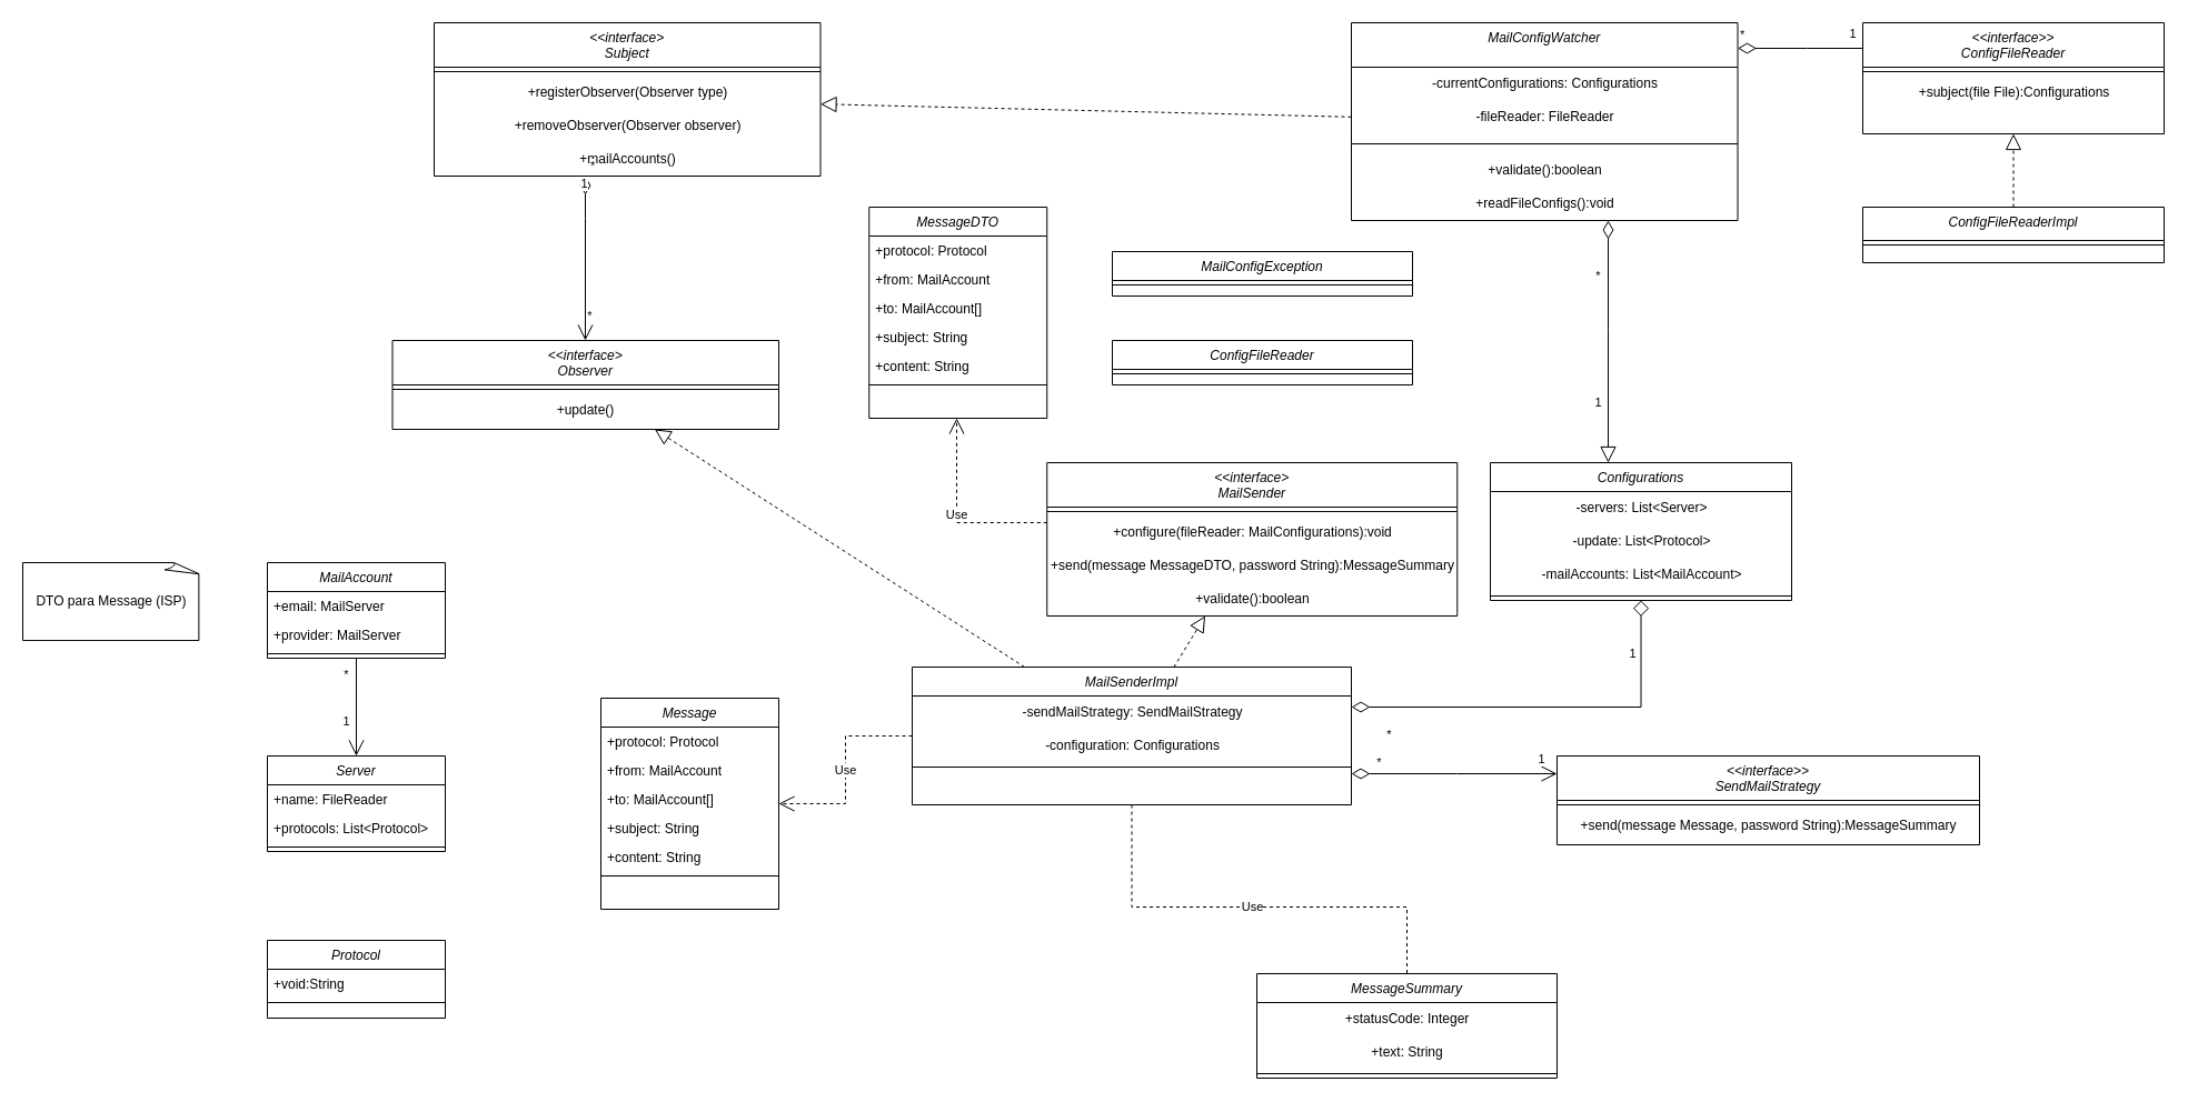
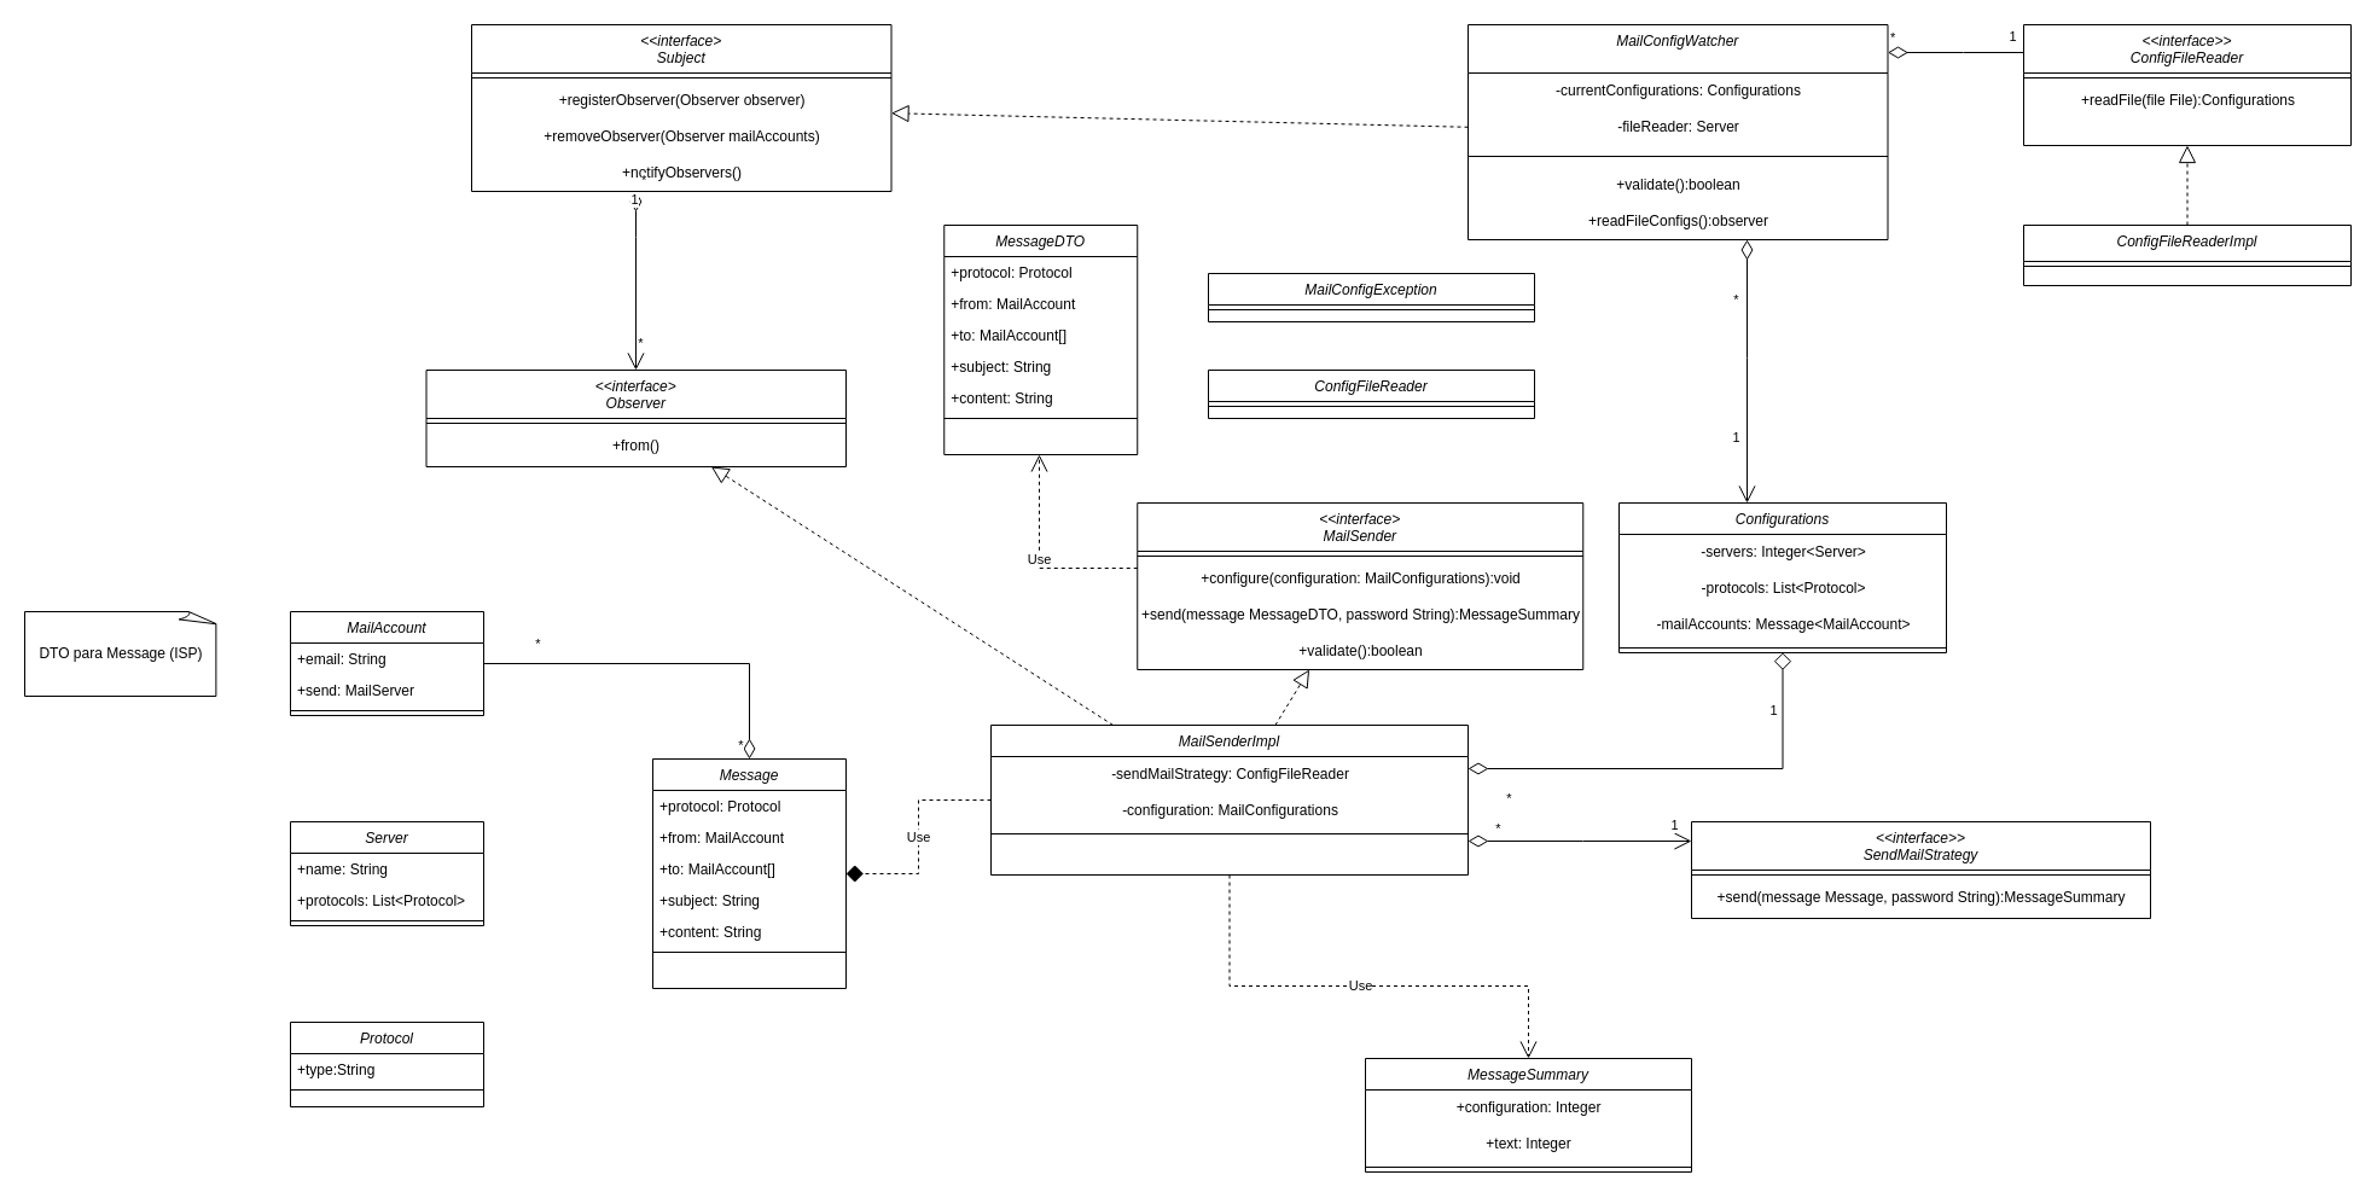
- <mxCell id="68" value="+registerObserver(Observer type)" style="text;html=1;align=center;verticalAlign=middle;resizable=0;points=[];autosize=1;strokeColor=none;fillColor=none;" parent="66" vertex="1"><mxGeometry y="48" width="347.5" height="30" as="geometry" /></mxCell>
+ <mxCell id="68" value="+registerObserver(Observer observer)" style="text;html=1;align=center;verticalAlign=middle;resizable=0;points=[];autosize=1;strokeColor=none;fillColor=none;" parent="66" vertex="1"><mxGeometry y="48" width="347.5" height="30" as="geometry" /></mxCell>
- <mxCell id="61" value="+subject(file File):Configurations" style="text;html=1;align=center;verticalAlign=middle;resizable=0;points=[];autosize=1;strokeColor=none;fillColor=none;" parent="59" vertex="1"><mxGeometry y="48" width="271" height="30" as="geometry" /></mxCell>
+ <mxCell id="61" value="+readFile(file File):Configurations" style="text;html=1;align=center;verticalAlign=middle;resizable=0;points=[];autosize=1;strokeColor=none;fillColor=none;" parent="59" vertex="1"><mxGeometry y="48" width="271" height="30" as="geometry" /></mxCell>
- <mxCell id="76" value="-fileReader: FileReader" style="text;html=1;align=center;verticalAlign=middle;resizable=0;points=[];autosize=1;strokeColor=none;fillColor=none;" parent="74" vertex="1"><mxGeometry y="70" width="347.5" height="30" as="geometry" /></mxCell>
+ <mxCell id="76" value="-fileReader: Server" style="text;html=1;align=center;verticalAlign=middle;resizable=0;points=[];autosize=1;strokeColor=none;fillColor=none;" parent="74" vertex="1"><mxGeometry y="70" width="347.5" height="30" as="geometry" /></mxCell>
- <mxCell id="69" value="+removeObserver(Observer observer)" style="text;html=1;align=center;verticalAlign=middle;resizable=0;points=[];autosize=1;strokeColor=none;fillColor=none;" parent="66" vertex="1"><mxGeometry y="78" width="347.5" height="30" as="geometry" /></mxCell>
+ <mxCell id="69" value="+removeObserver(Observer mailAccounts)" style="text;html=1;align=center;verticalAlign=middle;resizable=0;points=[];autosize=1;strokeColor=none;fillColor=none;" parent="66" vertex="1"><mxGeometry y="78" width="347.5" height="30" as="geometry" /></mxCell>
- <mxCell id="70" value="+mailAccounts()" style="text;html=1;align=center;verticalAlign=middle;resizable=0;points=[];autosize=1;strokeColor=none;fillColor=none;" parent="66" vertex="1"><mxGeometry y="108" width="347.5" height="30" as="geometry" /></mxCell>
+ <mxCell id="70" value="+notifyObservers()" style="text;html=1;align=center;verticalAlign=middle;resizable=0;points=[];autosize=1;strokeColor=none;fillColor=none;" parent="66" vertex="1"><mxGeometry y="108" width="347.5" height="30" as="geometry" /></mxCell>
- <mxCell id="79" value="+readFileConfigs():void" style="text;html=1;align=center;verticalAlign=middle;resizable=0;points=[];autosize=1;strokeColor=none;fillColor=none;" vertex="1" parent="74"><mxGeometry y="148" width="347.5" height="30" as="geometry" /></mxCell>
+ <mxCell id="79" value="+readFileConfigs():observer" style="text;html=1;align=center;verticalAlign=middle;resizable=0;points=[];autosize=1;strokeColor=none;fillColor=none;" vertex="1" parent="74"><mxGeometry y="148" width="347.5" height="30" as="geometry" /></mxCell>
- <mxCell id="64" value="+update()" style="text;html=1;align=center;verticalAlign=middle;resizable=0;points=[];autosize=1;strokeColor=none;fillColor=none;" parent="62" vertex="1"><mxGeometry y="48" width="347.5" height="30" as="geometry" /></mxCell>
+ <mxCell id="64" value="+from()" style="text;html=1;align=center;verticalAlign=middle;resizable=0;points=[];autosize=1;strokeColor=none;fillColor=none;" parent="62" vertex="1"><mxGeometry y="48" width="347.5" height="30" as="geometry" /></mxCell>
- <mxCell id="86" value="" style="endArrow=block;html=1;endSize=12;startArrow=diamondThin;startSize=14;startFill=0;edgeStyle=orthogonalEdgeStyle;align=left;verticalAlign=bottom;rounded=0;endFill=0;" parent="1" source="74" target="44" edge="1"><mxGeometry x="-1" y="3" relative="1" as="geometry"><mxPoint x="1058.25" y="352" as="sourcePoint" /><mxPoint x="1288.75" y="256" as="targetPoint" /><Array as="points"><mxPoint x="1446" y="296" /><mxPoint x="1446" y="296" /></Array></mxGeometry></mxCell>
+ <mxCell id="86" value="" style="endArrow=open;html=1;endSize=12;startArrow=diamondThin;startSize=14;startFill=0;edgeStyle=orthogonalEdgeStyle;align=left;verticalAlign=bottom;rounded=0;endFill=0;" parent="1" source="74" target="44" edge="1"><mxGeometry x="-1" y="3" relative="1" as="geometry"><mxPoint x="1058.25" y="352" as="sourcePoint" /><mxPoint x="1288.75" y="256" as="targetPoint" /><Array as="points"><mxPoint x="1446" y="296" /><mxPoint x="1446" y="296" /></Array></mxGeometry></mxCell>
- <mxCell id="45" value="-servers: List&amp;lt;Server&amp;gt;" style="text;html=1;align=center;verticalAlign=middle;resizable=0;points=[];autosize=1;strokeColor=none;fillColor=none;" parent="44" vertex="1"><mxGeometry y="26" width="271" height="30" as="geometry" /></mxCell>
+ <mxCell id="45" value="-servers: Integer&amp;lt;Server&amp;gt;" style="text;html=1;align=center;verticalAlign=middle;resizable=0;points=[];autosize=1;strokeColor=none;fillColor=none;" parent="44" vertex="1"><mxGeometry y="26" width="271" height="30" as="geometry" /></mxCell>
- <mxCell id="54" value="+configure(fileReader: MailConfigurations):void" style="text;html=1;align=center;verticalAlign=middle;resizable=0;points=[];autosize=1;strokeColor=none;fillColor=none;" parent="52" vertex="1"><mxGeometry y="48" width="369" height="30" as="geometry" /></mxCell>
+ <mxCell id="54" value="+configure(configuration: MailConfigurations):void" style="text;html=1;align=center;verticalAlign=middle;resizable=0;points=[];autosize=1;strokeColor=none;fillColor=none;" parent="52" vertex="1"><mxGeometry y="48" width="369" height="30" as="geometry" /></mxCell>
- <mxCell id="46" value="-update: List&amp;lt;Protocol&amp;gt;" style="text;html=1;align=center;verticalAlign=middle;resizable=0;points=[];autosize=1;strokeColor=none;fillColor=none;" parent="44" vertex="1"><mxGeometry y="56" width="271" height="30" as="geometry" /></mxCell>
+ <mxCell id="46" value="-protocols: List&amp;lt;Protocol&amp;gt;" style="text;html=1;align=center;verticalAlign=middle;resizable=0;points=[];autosize=1;strokeColor=none;fillColor=none;" parent="44" vertex="1"><mxGeometry y="56" width="271" height="30" as="geometry" /></mxCell>
- <mxCell id="47" value="-mailAccounts: List&amp;lt;MailAccount&amp;gt;" style="text;html=1;align=center;verticalAlign=middle;resizable=0;points=[];autosize=1;strokeColor=none;fillColor=none;" parent="44" vertex="1"><mxGeometry y="86" width="271" height="30" as="geometry" /></mxCell>
+ <mxCell id="47" value="-mailAccounts: Message&amp;lt;MailAccount&amp;gt;" style="text;html=1;align=center;verticalAlign=middle;resizable=0;points=[];autosize=1;strokeColor=none;fillColor=none;" parent="44" vertex="1"><mxGeometry y="86" width="271" height="30" as="geometry" /></mxCell>
- <mxCell id="3" value="+email: MailServer" style="text;align=left;verticalAlign=top;spacingLeft=4;spacingRight=4;overflow=hidden;rotatable=0;points=[[0,0.5],[1,0.5]];portConstraint=eastwest;" parent="2" vertex="1"><mxGeometry y="26" width="160" height="26" as="geometry" /></mxCell>
+ <mxCell id="3" value="+email: String" style="text;align=left;verticalAlign=top;spacingLeft=4;spacingRight=4;overflow=hidden;rotatable=0;points=[[0,0.5],[1,0.5]];portConstraint=eastwest;" parent="2" vertex="1"><mxGeometry y="26" width="160" height="26" as="geometry" /></mxCell>
+ <mxCell id="27" value="" style="endArrow=none;html=1;endSize=12;startArrow=diamondThin;startSize=14;startFill=0;edgeStyle=orthogonalEdgeStyle;align=left;verticalAlign=bottom;rounded=0;endFill=0;" parent="1" source="16" target="2" edge="1"><mxGeometry x="-1" y="3" relative="1" as="geometry"><mxPoint x="580" y="506" as="sourcePoint" /><mxPoint x="580" y="594" as="targetPoint" /><Array as="points"><mxPoint x="620" y="549" /></Array></mxGeometry></mxCell>
+ <mxCell id="28" value="*" style="edgeLabel;html=1;align=center;verticalAlign=middle;resizable=0;points=[];" parent="27" vertex="1" connectable="0"><mxGeometry x="-0.763" y="-1" relative="1" as="geometry"><mxPoint x="-9" y="23" as="offset" /></mxGeometry></mxCell>
+ <mxCell id="29" value="*" style="edgeLabel;html=1;align=center;verticalAlign=middle;resizable=0;points=[];" parent="27" vertex="1" connectable="0"><mxGeometry x="0.645" y="-1" relative="1" as="geometry"><mxPoint x="-9" y="-16" as="offset" /></mxGeometry></mxCell>
- <mxCell id="4" value="+provider: MailServer" style="text;align=left;verticalAlign=top;spacingLeft=4;spacingRight=4;overflow=hidden;rotatable=0;points=[[0,0.5],[1,0.5]];portConstraint=eastwest;" parent="2" vertex="1"><mxGeometry y="52" width="160" height="26" as="geometry" /></mxCell>
+ <mxCell id="4" value="+send: MailServer" style="text;align=left;verticalAlign=top;spacingLeft=4;spacingRight=4;overflow=hidden;rotatable=0;points=[[0,0.5],[1,0.5]];portConstraint=eastwest;" parent="2" vertex="1"><mxGeometry y="52" width="160" height="26" as="geometry" /></mxCell>
- <mxCell id="13" value="" style="endArrow=open;html=1;endSize=12;startArrow=none;startSize=14;startFill=0;edgeStyle=orthogonalEdgeStyle;align=left;verticalAlign=bottom;rounded=0;" parent="1" source="2" target="6" edge="1"><mxGeometry x="-1" y="3" relative="1" as="geometry"><mxPoint x="450" y="880.71" as="sourcePoint" /><mxPoint x="610" y="880.71" as="targetPoint" /></mxGeometry></mxCell>
- <mxCell id="14" value="*" style="edgeLabel;html=1;align=center;verticalAlign=middle;resizable=0;points=[];" parent="13" vertex="1" connectable="0"><mxGeometry x="-0.763" y="-1" relative="1" as="geometry"><mxPoint x="-9" y="4" as="offset" /></mxGeometry></mxCell>
- <mxCell id="15" value="1" style="edgeLabel;html=1;align=center;verticalAlign=middle;resizable=0;points=[];" parent="13" vertex="1" connectable="0"><mxGeometry x="0.645" y="-1" relative="1" as="geometry"><mxPoint x="-9" y="-16" as="offset" /></mxGeometry></mxCell>
- <mxCell id="24" value="-sendMailStrategy: SendMailStrategy" style="text;html=1;align=center;verticalAlign=middle;resizable=0;points=[];autosize=1;strokeColor=none;fillColor=none;" parent="23" vertex="1"><mxGeometry y="26" width="395" height="30" as="geometry" /></mxCell>
+ <mxCell id="24" value="-sendMailStrategy: ConfigFileReader" style="text;html=1;align=center;verticalAlign=middle;resizable=0;points=[];autosize=1;strokeColor=none;fillColor=none;" parent="23" vertex="1"><mxGeometry y="26" width="395" height="30" as="geometry" /></mxCell>
- <mxCell id="25" value="-configuration: Configurations" style="text;html=1;align=center;verticalAlign=middle;resizable=0;points=[];autosize=1;strokeColor=none;fillColor=none;" parent="23" vertex="1"><mxGeometry y="56" width="395" height="30" as="geometry" /></mxCell>
+ <mxCell id="25" value="-configuration: MailConfigurations" style="text;html=1;align=center;verticalAlign=middle;resizable=0;points=[];autosize=1;strokeColor=none;fillColor=none;" parent="23" vertex="1"><mxGeometry y="56" width="395" height="30" as="geometry" /></mxCell>
- <mxCell id="7" value="+name: FileReader" style="text;align=left;verticalAlign=top;spacingLeft=4;spacingRight=4;overflow=hidden;rotatable=0;points=[[0,0.5],[1,0.5]];portConstraint=eastwest;" parent="6" vertex="1"><mxGeometry y="26" width="160" height="26" as="geometry" /></mxCell>
+ <mxCell id="7" value="+name: String" style="text;align=left;verticalAlign=top;spacingLeft=4;spacingRight=4;overflow=hidden;rotatable=0;points=[[0,0.5],[1,0.5]];portConstraint=eastwest;" parent="6" vertex="1"><mxGeometry y="26" width="160" height="26" as="geometry" /></mxCell>
- <mxCell id="96" value="Use" style="endArrow=open;endSize=12;dashed=1;html=1;rounded=0;edgeStyle=orthogonalEdgeStyle;" edge="1" parent="1" source="23" target="16"><mxGeometry width="160" relative="1" as="geometry"><mxPoint x="951.25" y="480" as="sourcePoint" /><mxPoint x="870" y="386" as="targetPoint" /><Array as="points" /></mxGeometry></mxCell>
+ <mxCell id="96" value="Use" style="endArrow=diamond;endSize=12;dashed=1;html=1;rounded=0;edgeStyle=orthogonalEdgeStyle;" edge="1" parent="1" source="23" target="16"><mxGeometry width="160" relative="1" as="geometry"><mxPoint x="951.25" y="480" as="sourcePoint" /><mxPoint x="870" y="386" as="targetPoint" /><Array as="points" /></mxGeometry></mxCell>
- <mxCell id="34" value="Use" style="endArrow=none;endSize=12;dashed=1;html=1;rounded=0;edgeStyle=orthogonalEdgeStyle;" parent="1" source="23" target="30" edge="1"><mxGeometry width="160" relative="1" as="geometry"><mxPoint x="845" y="906" as="sourcePoint" /><mxPoint x="660.059" y="828" as="targetPoint" /><Array as="points"><mxPoint x="1018" y="816" /><mxPoint x="1265" y="816" /></Array></mxGeometry></mxCell>
+ <mxCell id="34" value="Use" style="endArrow=open;endSize=12;dashed=1;html=1;rounded=0;edgeStyle=orthogonalEdgeStyle;" parent="1" source="23" target="30" edge="1"><mxGeometry width="160" relative="1" as="geometry"><mxPoint x="845" y="906" as="sourcePoint" /><mxPoint x="660.059" y="828" as="targetPoint" /><Array as="points"><mxPoint x="1018" y="816" /><mxPoint x="1265" y="816" /></Array></mxGeometry></mxCell>
- <mxCell id="11" value="+void:String" style="text;align=left;verticalAlign=top;spacingLeft=4;spacingRight=4;overflow=hidden;rotatable=0;points=[[0,0.5],[1,0.5]];portConstraint=eastwest;" parent="10" vertex="1"><mxGeometry y="26" width="160" height="26" as="geometry" /></mxCell>
+ <mxCell id="11" value="+type:String" style="text;align=left;verticalAlign=top;spacingLeft=4;spacingRight=4;overflow=hidden;rotatable=0;points=[[0,0.5],[1,0.5]];portConstraint=eastwest;" parent="10" vertex="1"><mxGeometry y="26" width="160" height="26" as="geometry" /></mxCell>
- <mxCell id="31" value="+statusCode: Integer" style="text;html=1;align=center;verticalAlign=middle;resizable=0;points=[];autosize=1;strokeColor=none;fillColor=none;" parent="30" vertex="1"><mxGeometry y="26" width="270" height="30" as="geometry" /></mxCell>
+ <mxCell id="31" value="+configuration: Integer" style="text;html=1;align=center;verticalAlign=middle;resizable=0;points=[];autosize=1;strokeColor=none;fillColor=none;" parent="30" vertex="1"><mxGeometry y="26" width="270" height="30" as="geometry" /></mxCell>
- <mxCell id="32" value="+text: String" style="text;html=1;align=center;verticalAlign=middle;resizable=0;points=[];autosize=1;strokeColor=none;fillColor=none;" parent="30" vertex="1"><mxGeometry y="56" width="270" height="30" as="geometry" /></mxCell>
+ <mxCell id="32" value="+text: Integer" style="text;html=1;align=center;verticalAlign=middle;resizable=0;points=[];autosize=1;strokeColor=none;fillColor=none;" parent="30" vertex="1"><mxGeometry y="56" width="270" height="30" as="geometry" /></mxCell>
